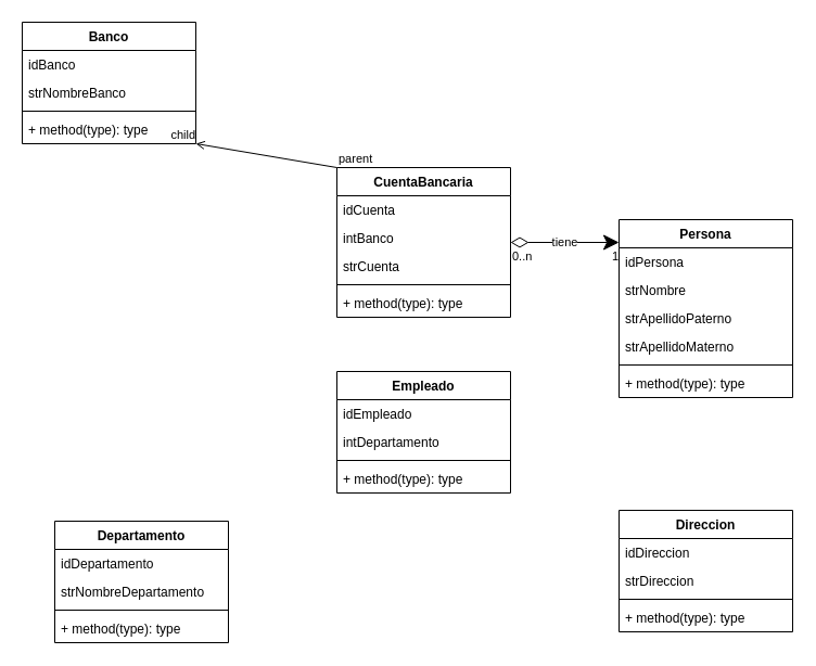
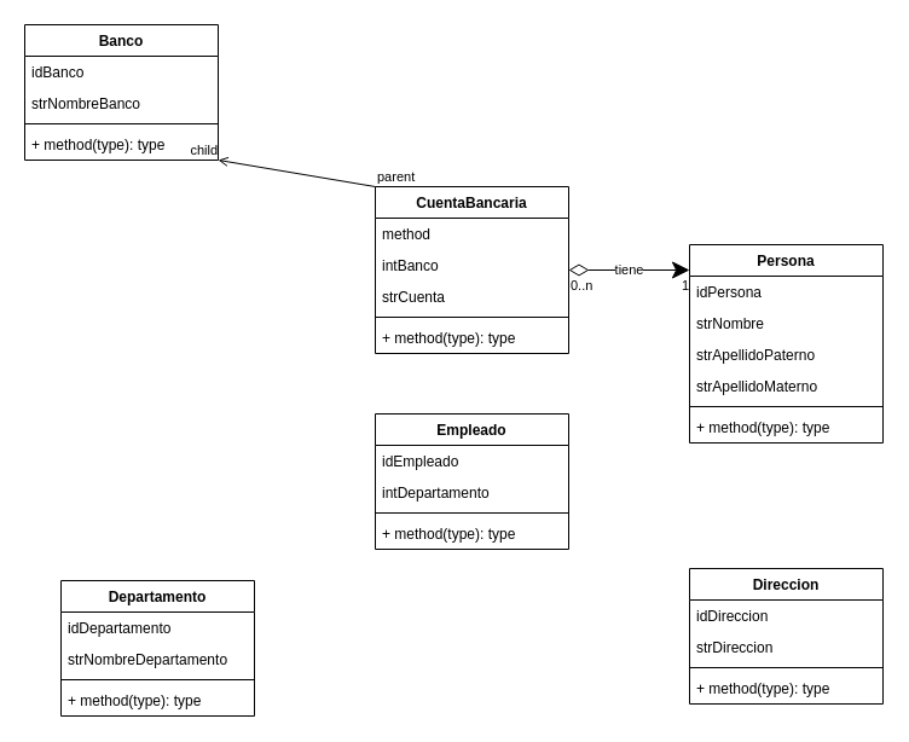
- <mxCell id="15" value="idCuenta" style="text;strokeColor=none;fillColor=none;align=left;verticalAlign=top;spacingLeft=4;spacingRight=4;overflow=hidden;rotatable=0;points=[[0,0.5],[1,0.5]];portConstraint=eastwest;whiteSpace=wrap;html=1;" vertex="1" parent="14"><mxGeometry y="26" width="160" height="26" as="geometry" /></mxCell>
+ <mxCell id="15" value="method" style="text;strokeColor=none;fillColor=none;align=left;verticalAlign=top;spacingLeft=4;spacingRight=4;overflow=hidden;rotatable=0;points=[[0,0.5],[1,0.5]];portConstraint=eastwest;whiteSpace=wrap;html=1;" vertex="1" parent="14"><mxGeometry y="26" width="160" height="26" as="geometry" /></mxCell>
